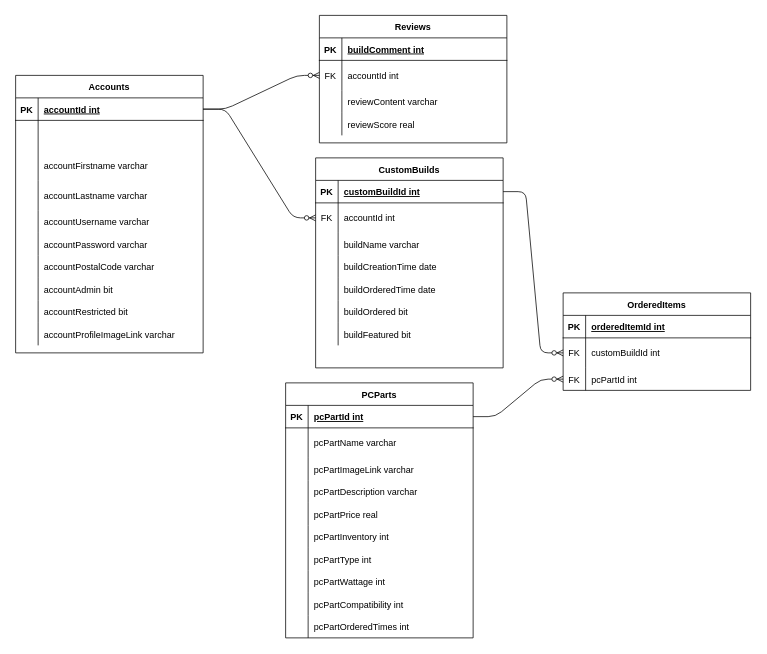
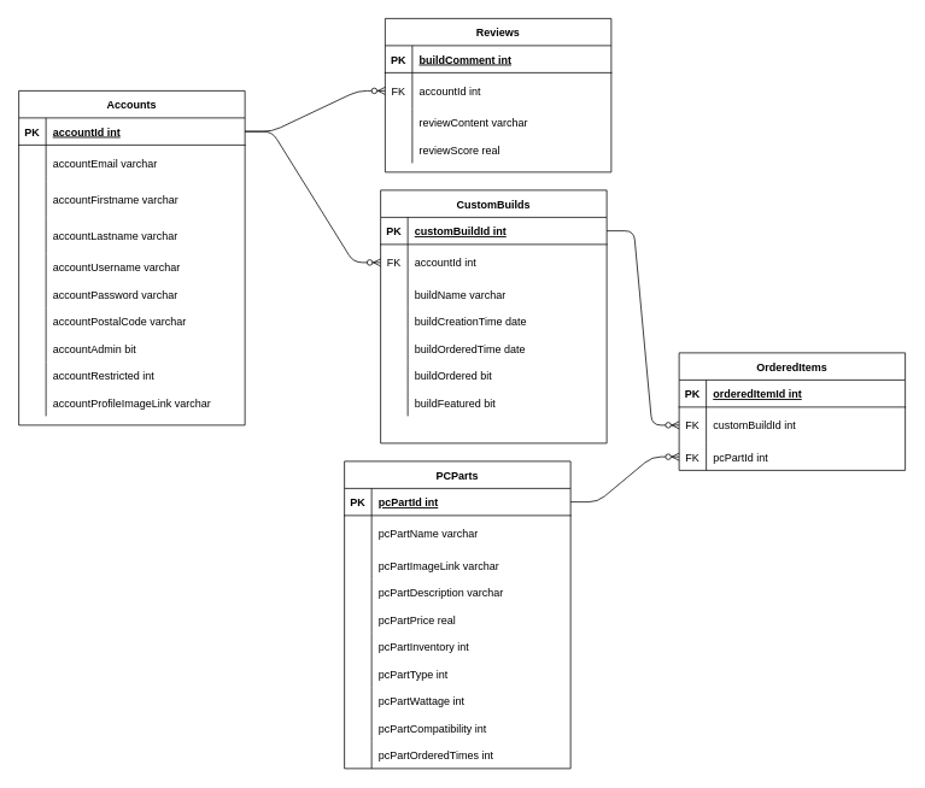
+ <mxCell id="49" value="accountEmail varchar" style="shape=partialRectangle;overflow=hidden;connectable=0;fillColor=none;top=0;left=0;bottom=0;right=0;align=left;spacingLeft=6;" parent="47" vertex="1"><mxGeometry x="30" width="220" height="40" as="geometry" /></mxCell>
- <mxCell id="70" value="accountRestricted bit" style="shape=partialRectangle;overflow=hidden;connectable=0;fillColor=none;top=0;left=0;bottom=0;right=0;align=left;spacingLeft=6;" parent="68" vertex="1"><mxGeometry x="30" width="220" height="30" as="geometry" /></mxCell>
+ <mxCell id="70" value="accountRestricted int" style="shape=partialRectangle;overflow=hidden;connectable=0;fillColor=none;top=0;left=0;bottom=0;right=0;align=left;spacingLeft=6;" parent="68" vertex="1"><mxGeometry x="30" width="220" height="30" as="geometry" /></mxCell>
